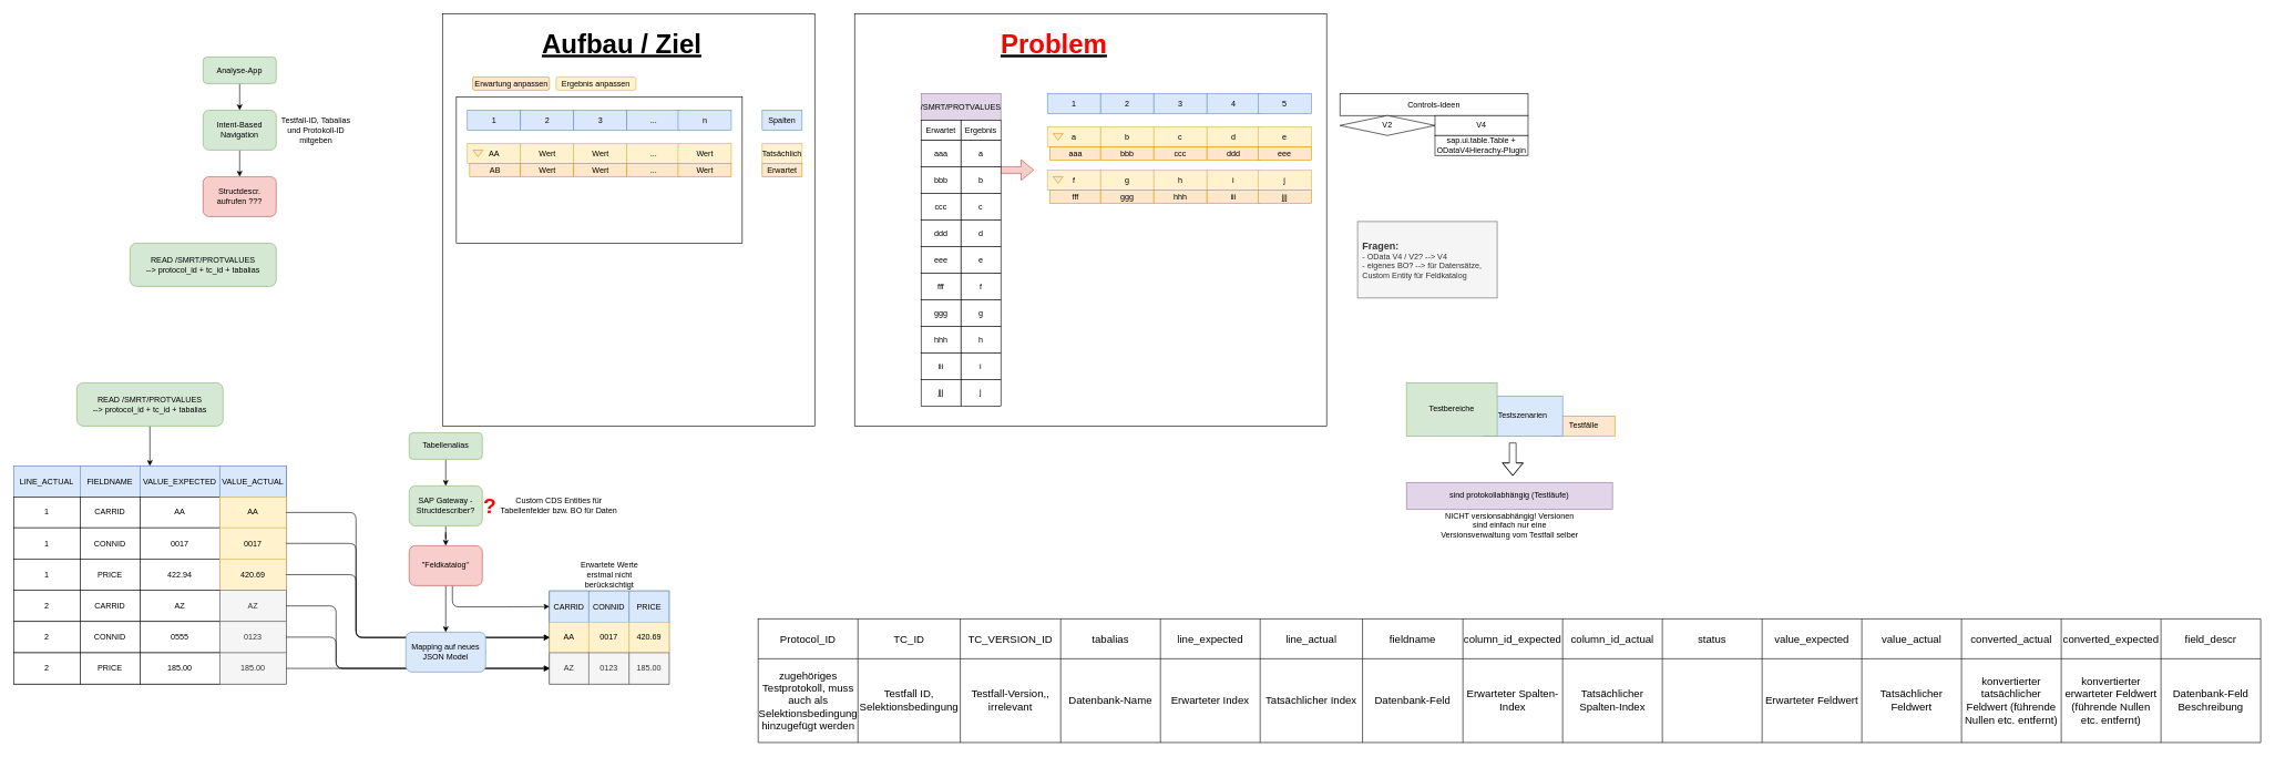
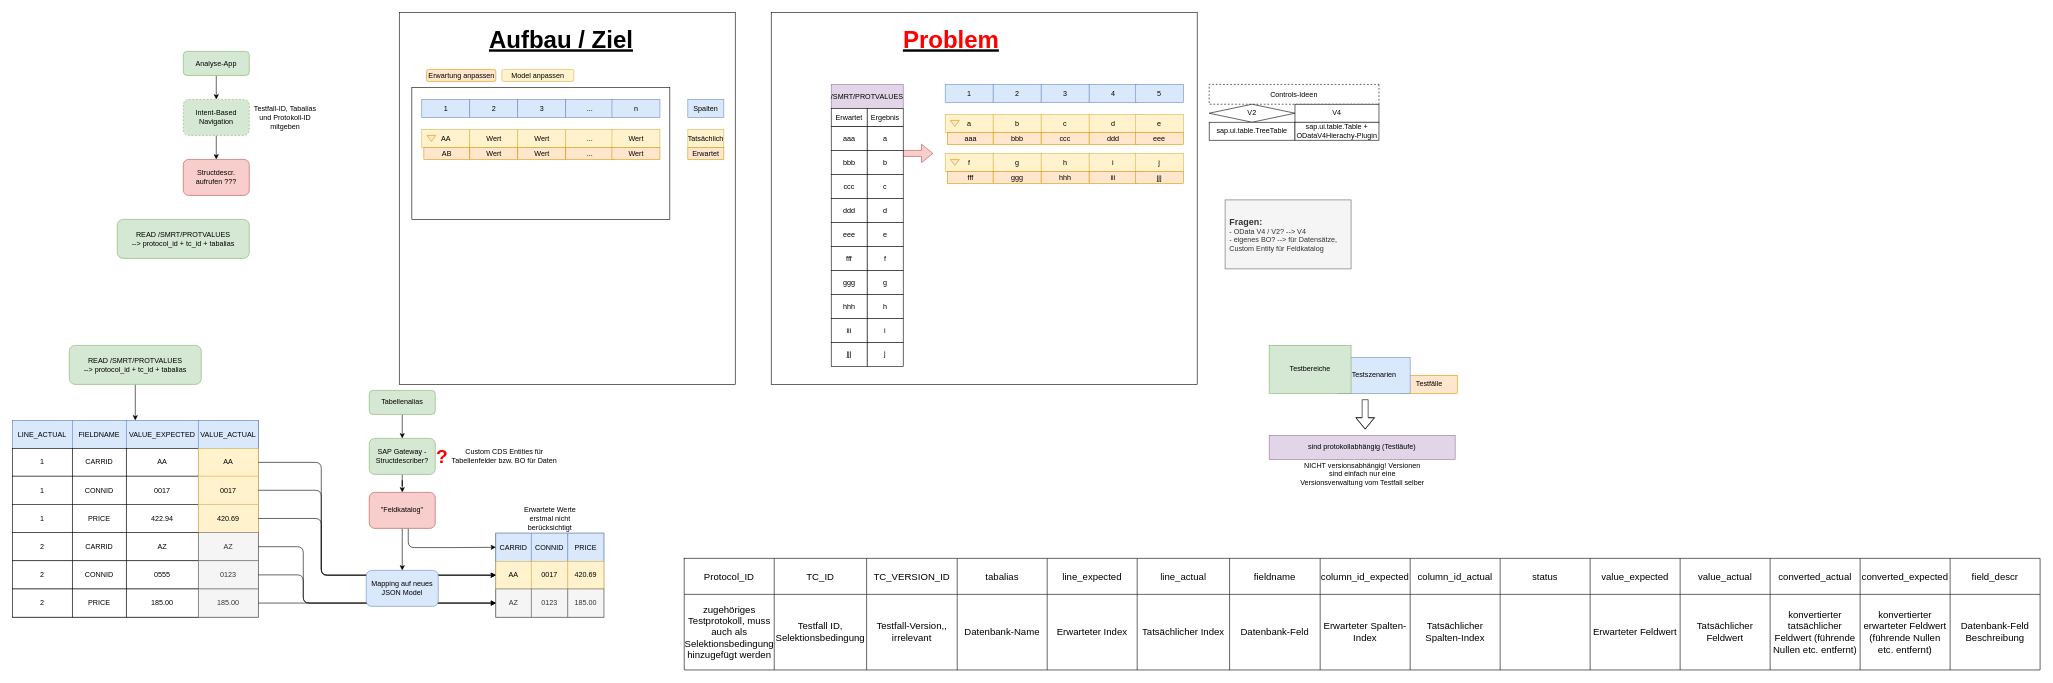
- <mxCell id="31" value="Ergebnis anpassen" style="rounded=1;whiteSpace=wrap;html=1;fillColor=#fff2cc;strokeColor=#d6b656;" parent="1" vertex="1"><mxGeometry x="836" y="115" width="120" height="20" as="geometry" /></mxCell>
+ <mxCell id="31" value="Model anpassen" style="rounded=1;whiteSpace=wrap;html=1;fillColor=#fff2cc;strokeColor=#d6b656;" parent="1" vertex="1"><mxGeometry x="836" y="115" width="120" height="20" as="geometry" /></mxCell>
- <mxCell id="92" value="Controls-Ideen" style="rounded=0;whiteSpace=wrap;html=1;direction=south;" parent="1" vertex="1"><mxGeometry x="2015" y="140" width="283" height="33" as="geometry" /></mxCell>
+ <mxCell id="92" value="Controls-Ideen" style="rounded=0;whiteSpace=wrap;html=1;direction=south;dashed=1;" parent="1" vertex="1"><mxGeometry x="2015" y="140" width="283" height="33" as="geometry" /></mxCell>
- <mxCell id="7" value="Intent-Based Navigation" style="rounded=1;whiteSpace=wrap;html=1;fillColor=#d5e8d4;strokeColor=#82b366;" parent="1" vertex="1"><mxGeometry x="305" y="165" width="110" height="60" as="geometry" /></mxCell>
+ <mxCell id="7" value="Intent-Based Navigation" style="rounded=1;whiteSpace=wrap;html=1;fillColor=#d5e8d4;strokeColor=#82b366;dashed=1;" parent="1" vertex="1"><mxGeometry x="305" y="165" width="110" height="60" as="geometry" /></mxCell>
+ <mxCell id="95" value="sap.ui.table.TreeTable" style="rounded=0;whiteSpace=wrap;html=1;" parent="1" vertex="1"><mxGeometry x="2015" y="203" width="143" height="30" as="geometry" /></mxCell>
